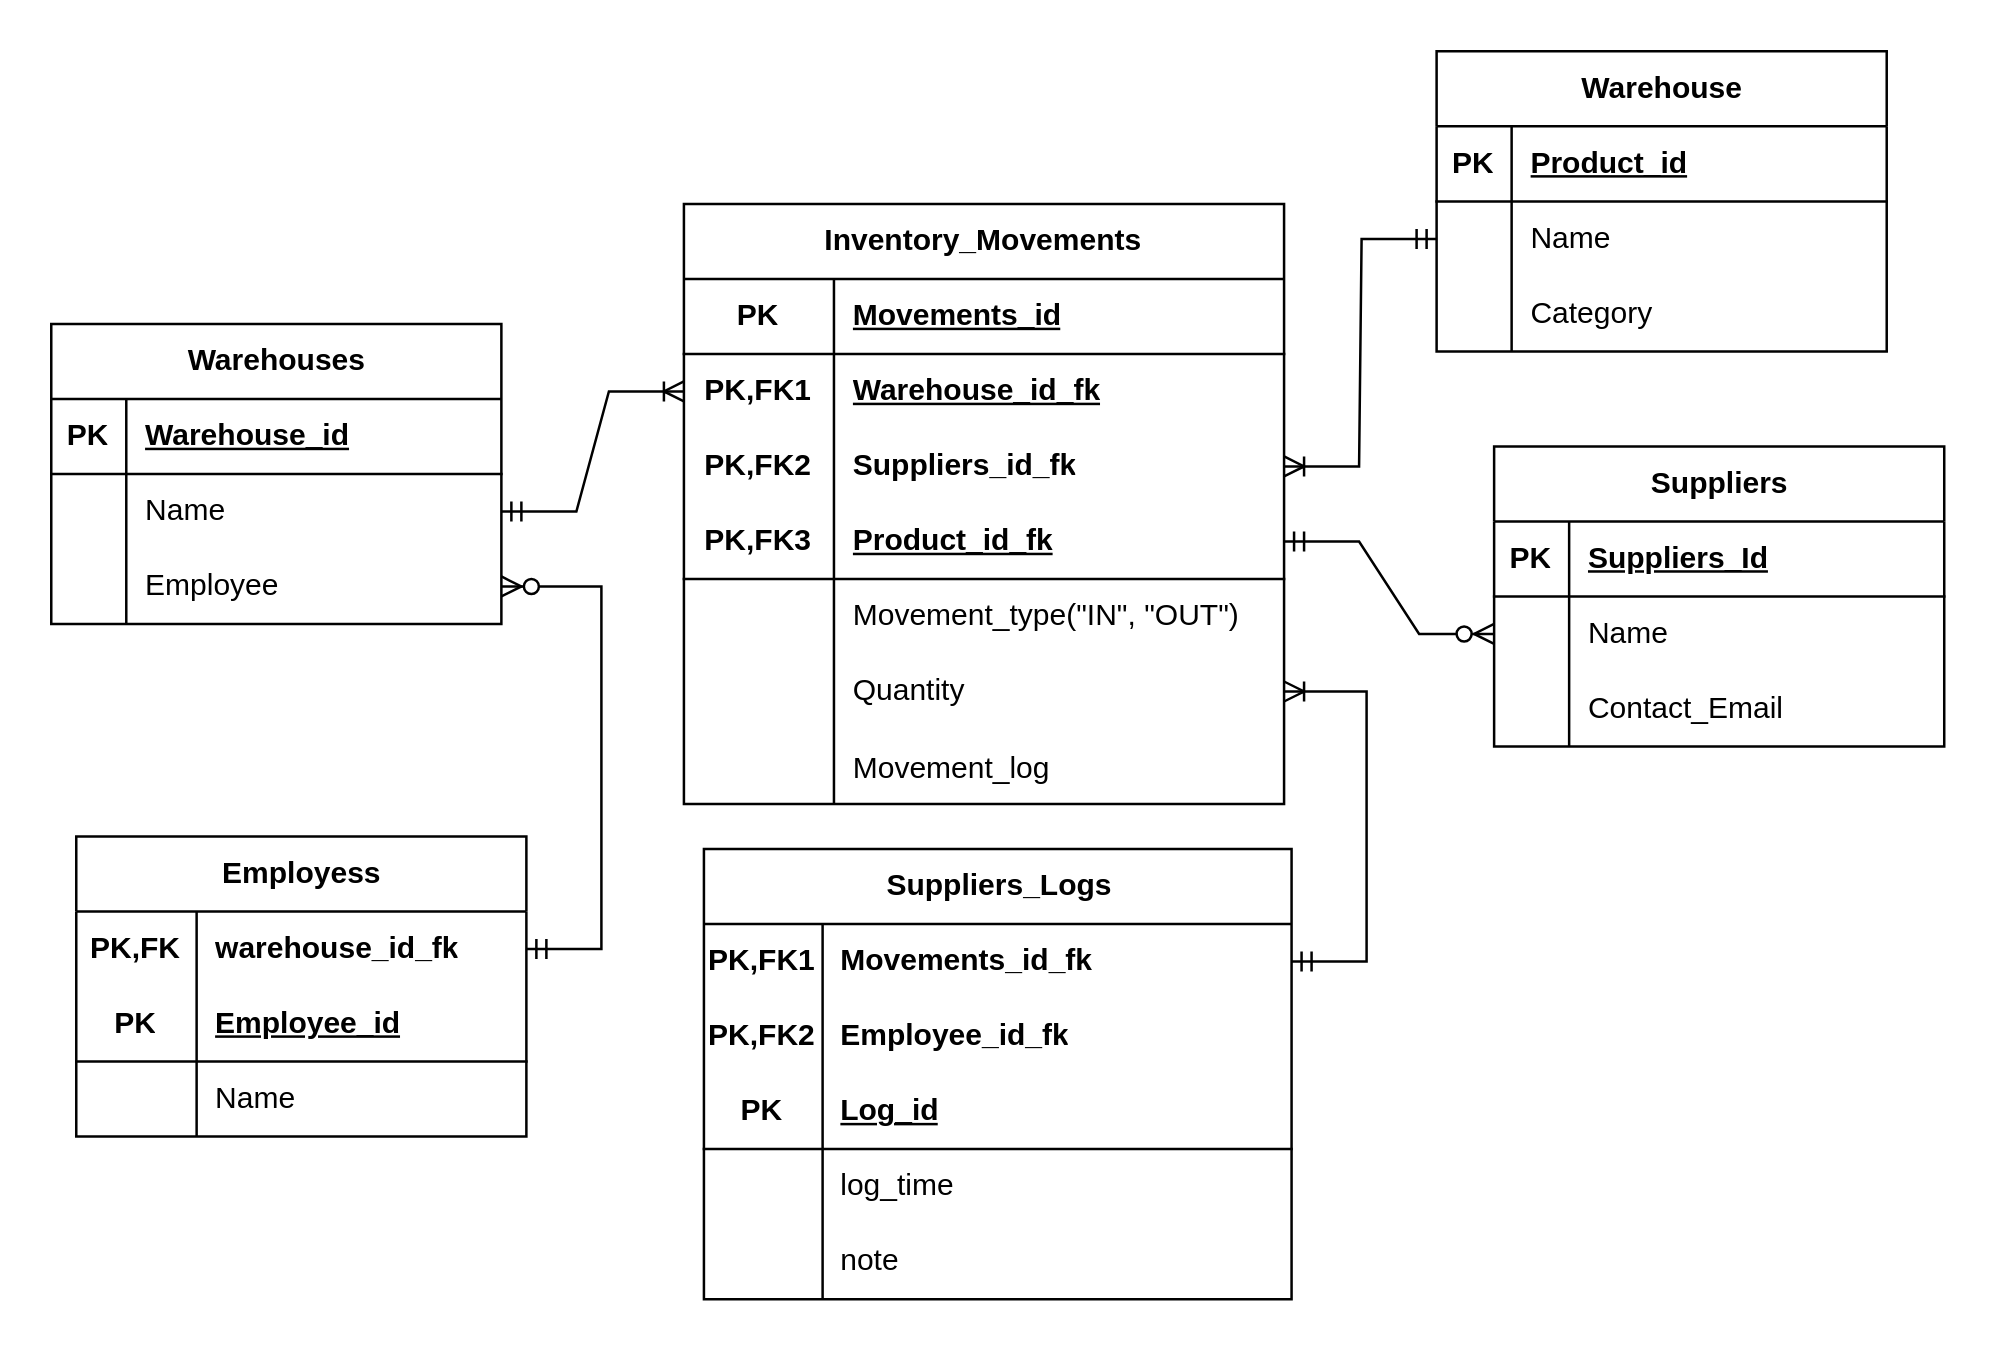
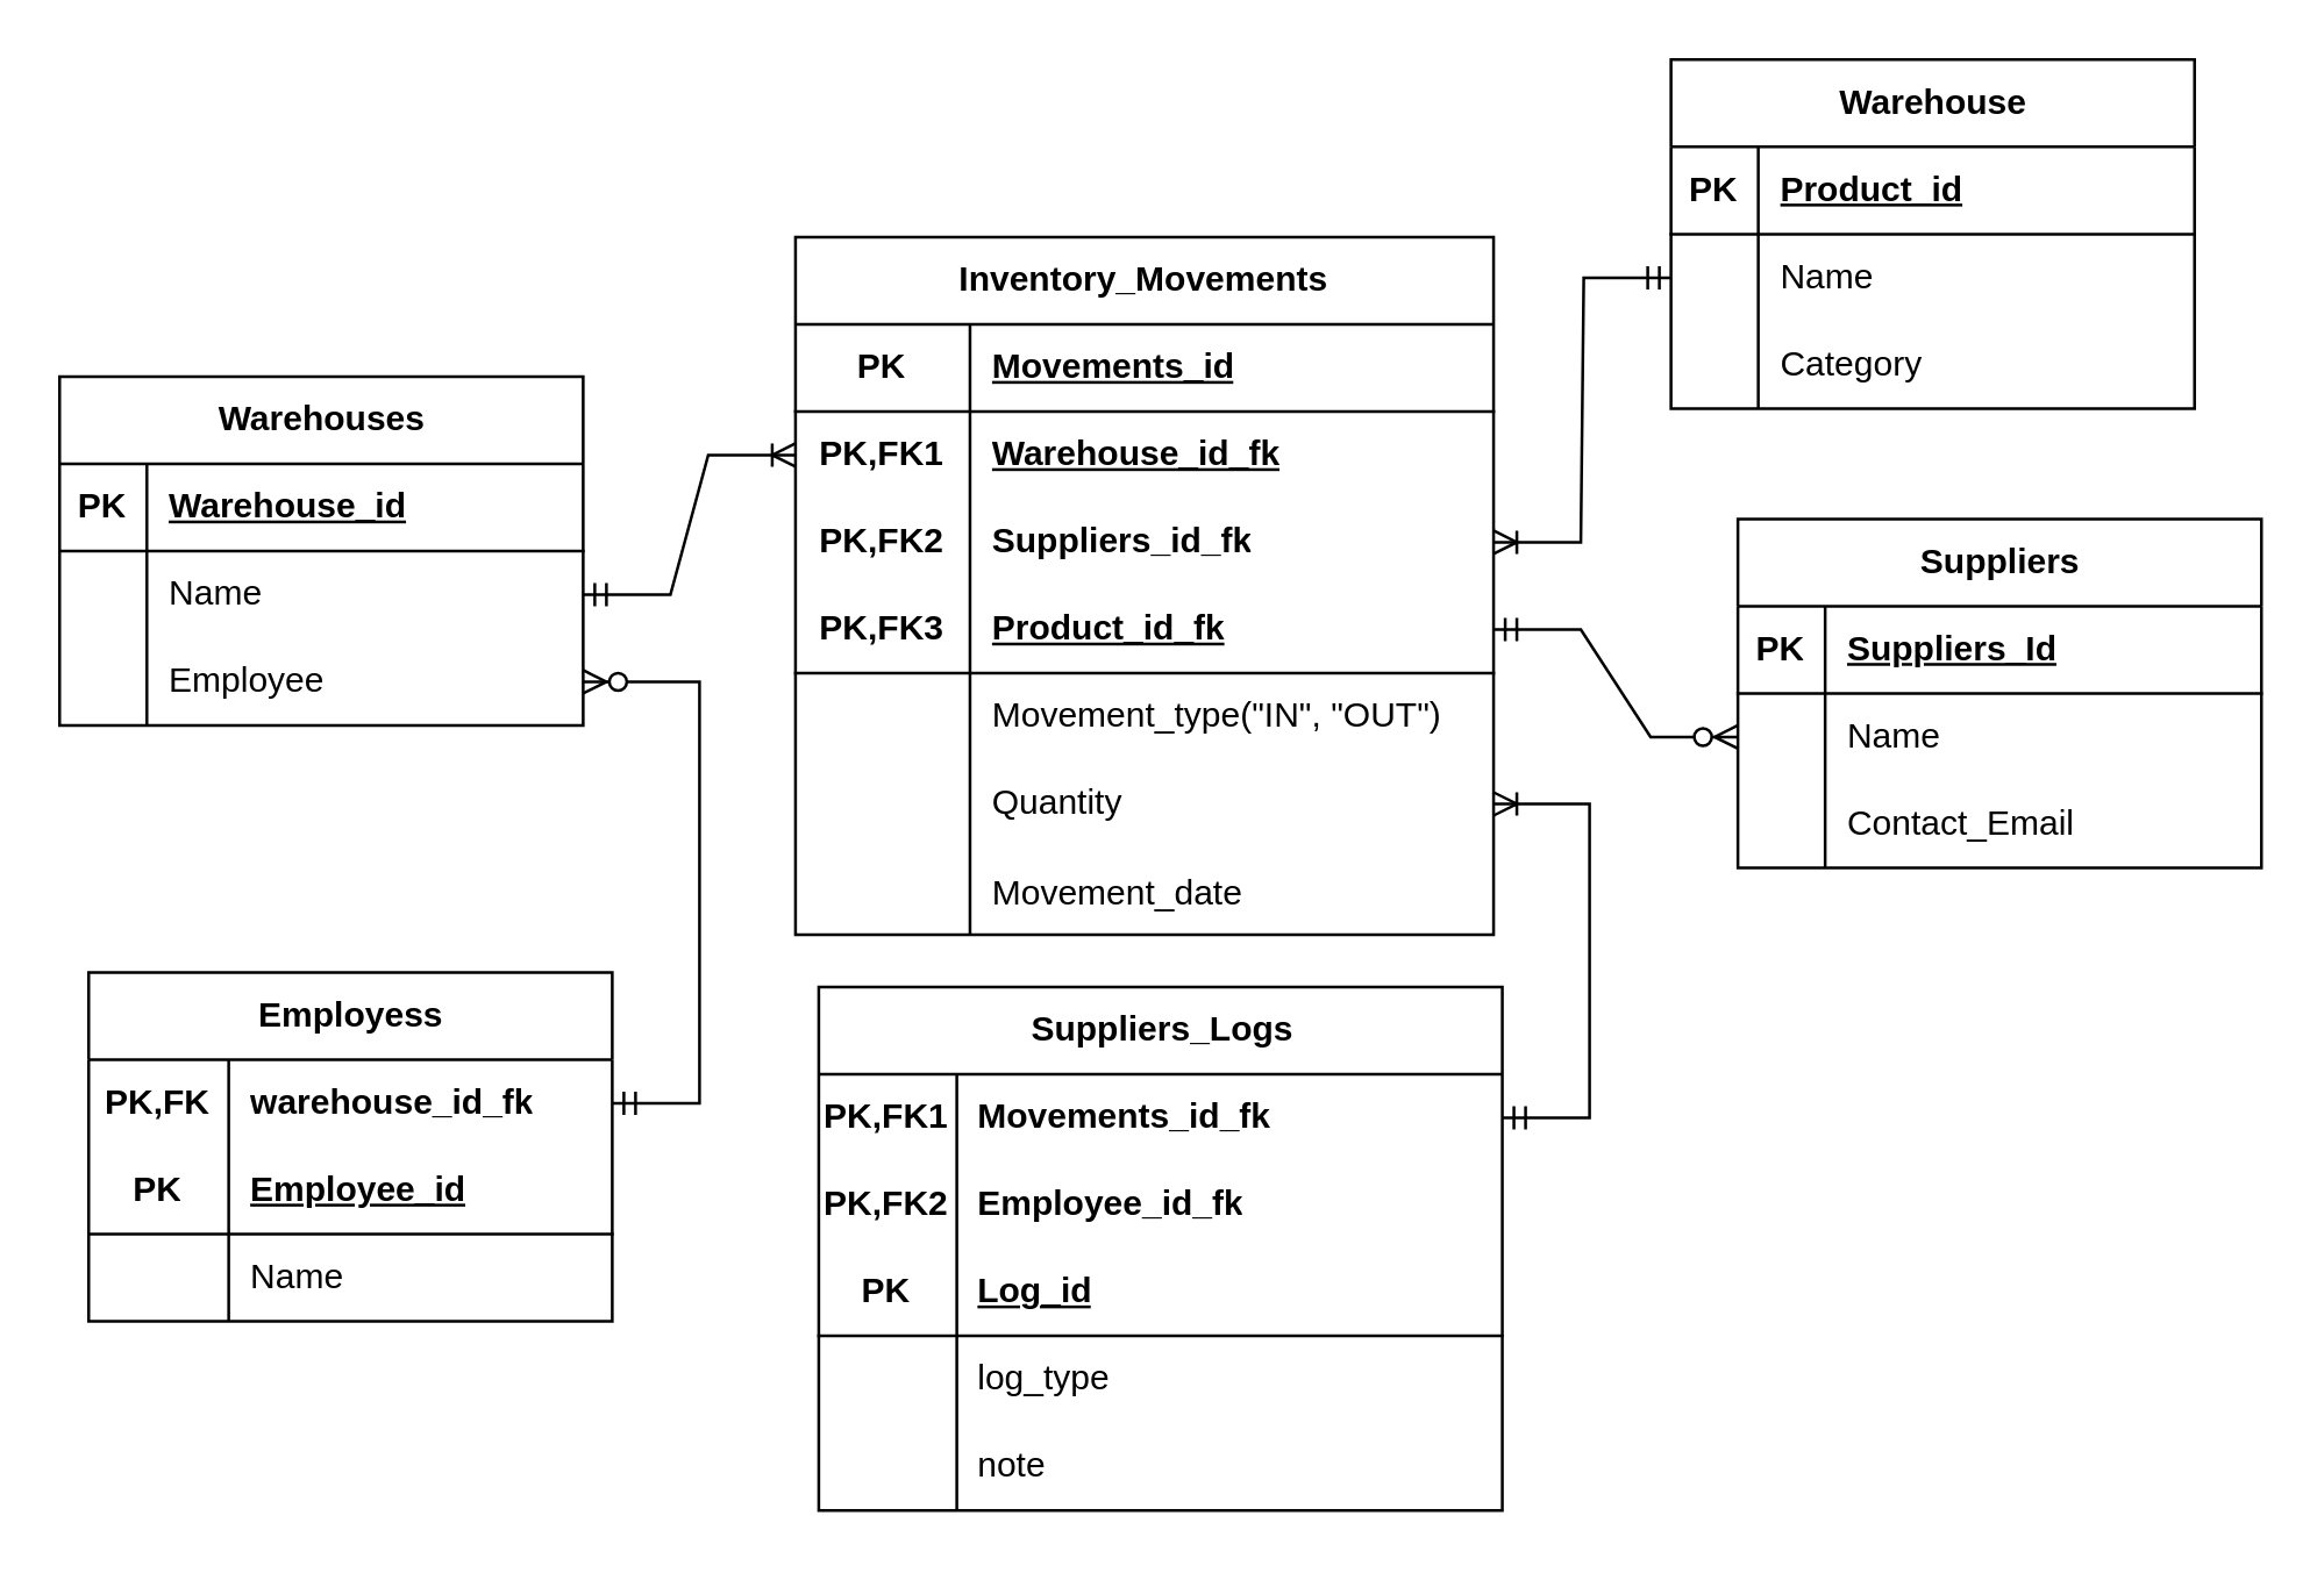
- <mxCell id="63" value="Movement_log " style="shape=partialRectangle;connectable=0;fillColor=none;top=0;left=0;bottom=0;right=0;align=left;spacingLeft=6;overflow=hidden;" parent="61" vertex="1"><mxGeometry x="60" width="180" height="30" as="geometry"><mxRectangle width="180" height="30" as="alternateBounds" /></mxGeometry></mxCell>
+ <mxCell id="63" value="Movement_date " style="shape=partialRectangle;connectable=0;fillColor=none;top=0;left=0;bottom=0;right=0;align=left;spacingLeft=6;overflow=hidden;" parent="61" vertex="1"><mxGeometry x="60" width="180" height="30" as="geometry"><mxRectangle width="180" height="30" as="alternateBounds" /></mxGeometry></mxCell>
- <mxCell id="76" value="log_time" style="shape=partialRectangle;connectable=0;fillColor=none;top=0;left=0;bottom=0;right=0;align=left;spacingLeft=6;overflow=hidden;whiteSpace=wrap;html=1;" parent="74" vertex="1"><mxGeometry x="47.458" width="187.542" height="30" as="geometry"><mxRectangle width="187.542" height="30" as="alternateBounds" /></mxGeometry></mxCell>
+ <mxCell id="76" value="log_type" style="shape=partialRectangle;connectable=0;fillColor=none;top=0;left=0;bottom=0;right=0;align=left;spacingLeft=6;overflow=hidden;whiteSpace=wrap;html=1;" parent="74" vertex="1"><mxGeometry x="47.458" width="187.542" height="30" as="geometry"><mxRectangle width="187.542" height="30" as="alternateBounds" /></mxGeometry></mxCell>
